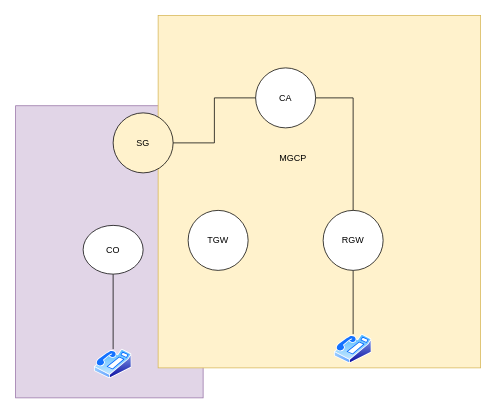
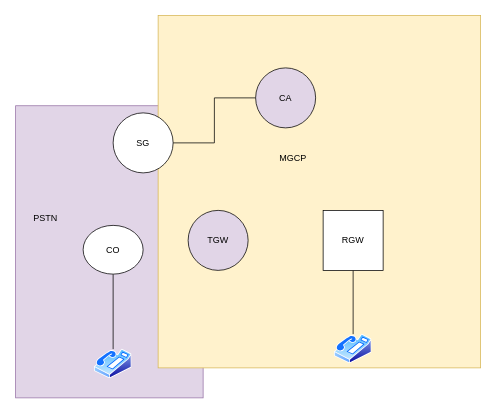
- <mxCell id="6" value="CA" style="ellipse;whiteSpace=wrap;html=1;aspect=fixed;" parent="1" vertex="1"><mxGeometry x="340" y="90" width="80" height="80" as="geometry" /></mxCell>
+ <mxCell id="6" value="CA" style="ellipse;whiteSpace=wrap;html=1;aspect=fixed;fillColor=#e1d5e7;" parent="1" vertex="1"><mxGeometry x="340" y="90" width="80" height="80" as="geometry" /></mxCell>
- <mxCell id="5" style="edgeStyle=orthogonalEdgeStyle;rounded=0;orthogonalLoop=1;jettySize=auto;html=1;exitX=1;exitY=0.5;exitDx=0;exitDy=0;entryX=0.5;entryY=0;entryDx=0;entryDy=0;endArrow=none;endFill=0;" parent="1" source="6" target="8" edge="1"><mxGeometry relative="1" as="geometry" /></mxCell>
- <mxCell id="9" value="SG" style="ellipse;whiteSpace=wrap;html=1;aspect=fixed;fillColor=#fff2cc;" parent="1" vertex="1"><mxGeometry x="150" y="150" width="80" height="80" as="geometry" /></mxCell>
+ <mxCell id="9" value="SG" style="ellipse;whiteSpace=wrap;html=1;aspect=fixed;" parent="1" vertex="1"><mxGeometry x="150" y="150" width="80" height="80" as="geometry" /></mxCell>
+ <mxCell id="14" value="PSTN" style="text;html=1;strokeColor=none;fillColor=none;align=center;verticalAlign=middle;whiteSpace=wrap;rounded=0;" parent="1" vertex="1"><mxGeometry x="40" y="280" width="40" height="20" as="geometry" /></mxCell>
- <mxCell id="10" value="TGW" style="ellipse;whiteSpace=wrap;html=1;aspect=fixed;" parent="1" vertex="1"><mxGeometry x="250" y="280" width="80" height="80" as="geometry" /></mxCell>
+ <mxCell id="10" value="TGW" style="ellipse;whiteSpace=wrap;html=1;aspect=fixed;fillColor=#e1d5e7;" parent="1" vertex="1"><mxGeometry x="250" y="280" width="80" height="80" as="geometry" /></mxCell>
- <mxCell id="8" value="RGW" style="ellipse;whiteSpace=wrap;html=1;aspect=fixed;" parent="1" vertex="1"><mxGeometry x="430" y="280" width="80" height="80" as="geometry" /></mxCell>
+ <mxCell id="8" value="RGW" style="whiteSpace=wrap;html=1;aspect=fixed;rounded=0;" parent="1" vertex="1"><mxGeometry x="430" y="280" width="80" height="80" as="geometry" /></mxCell>
